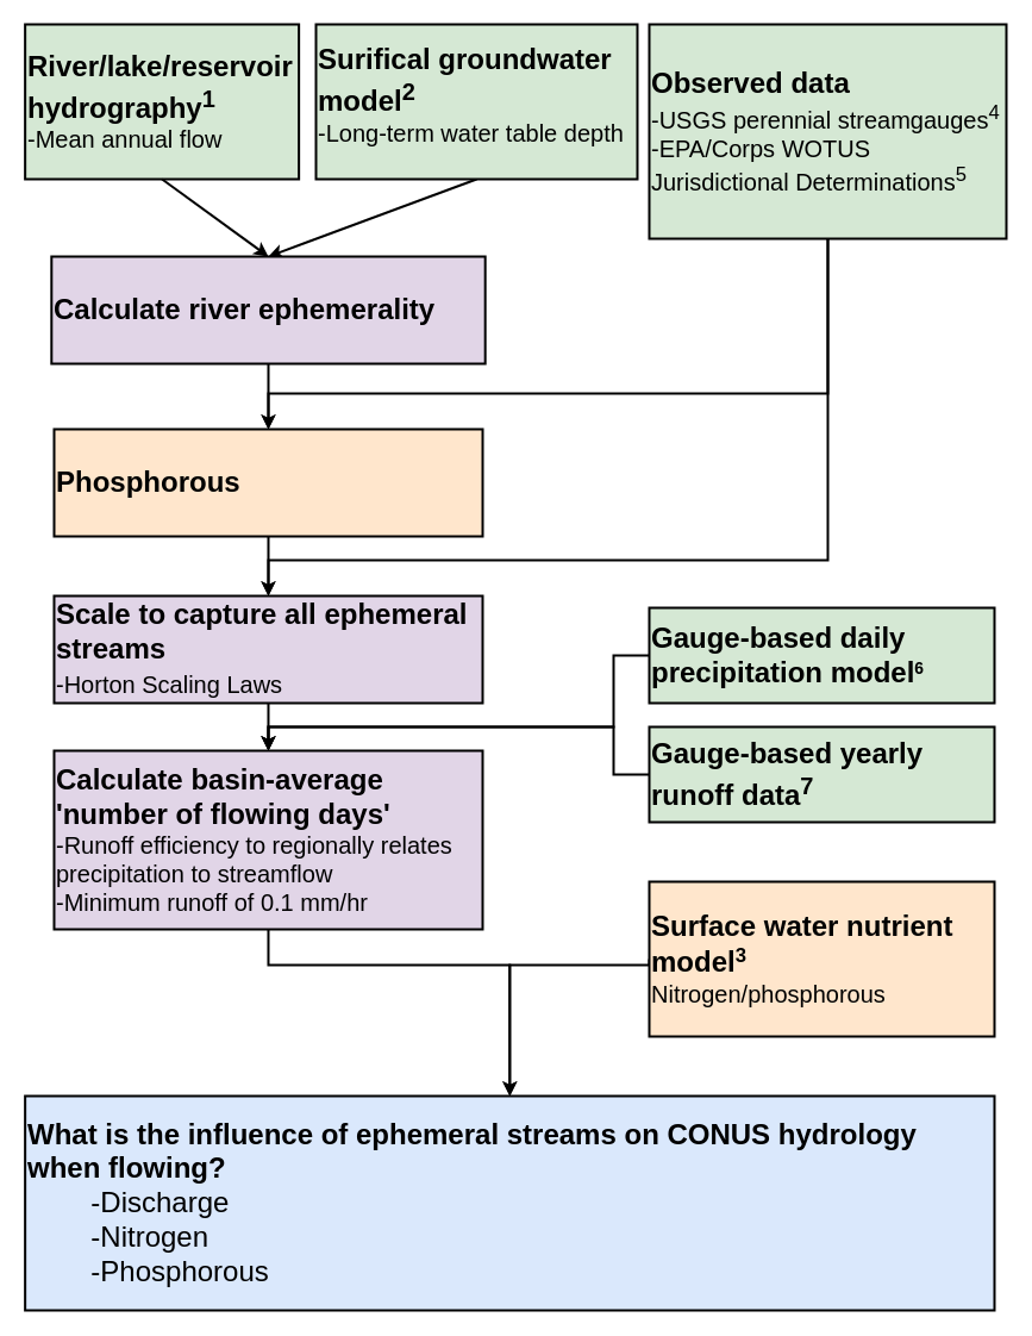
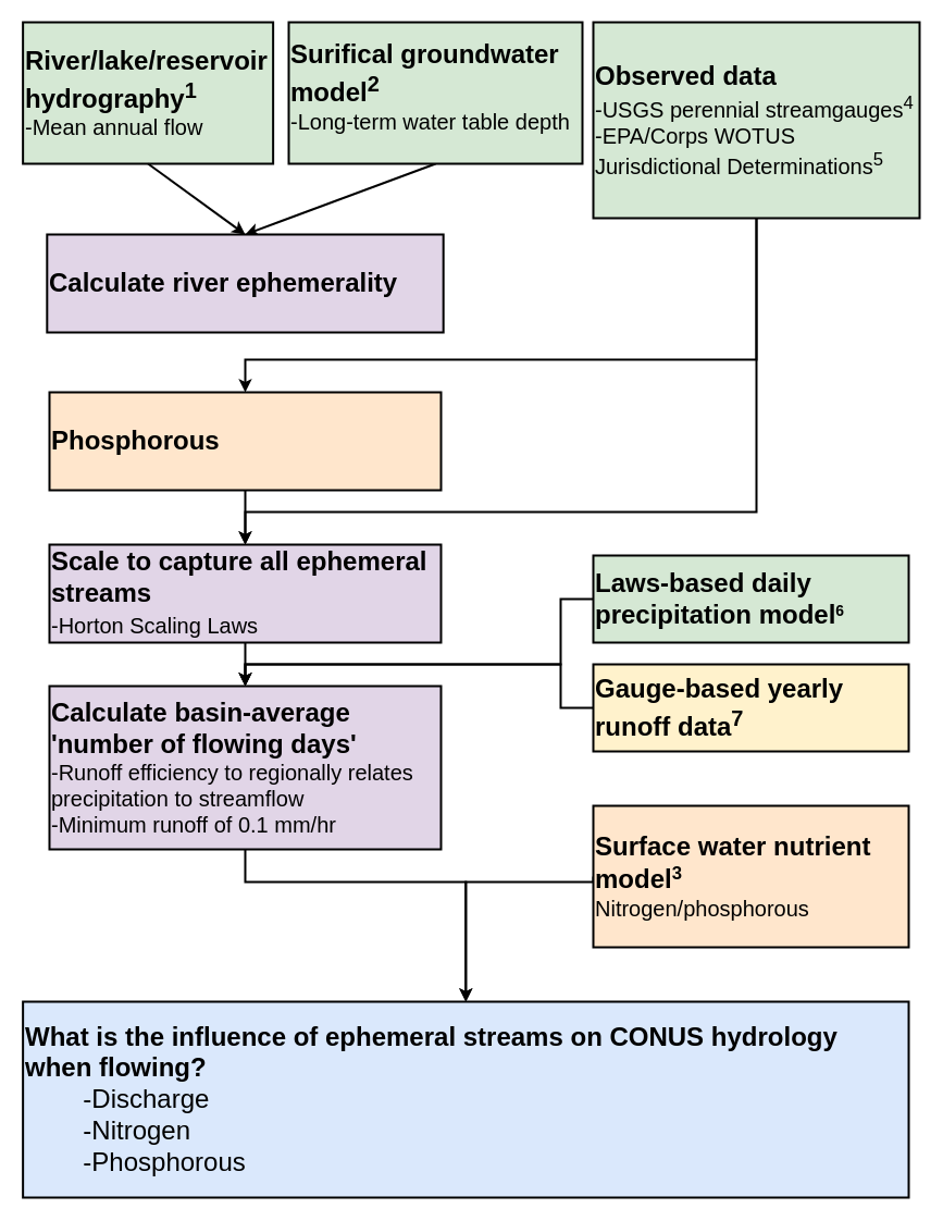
- <mxCell id="10" style="rounded=0;orthogonalLoop=1;jettySize=auto;html=1;exitX=0.5;exitY=1;exitDx=0;exitDy=0;fontSize=24;strokeWidth=2;entryX=0.5;entryY=0;entryDx=0;entryDy=0;" parent="1" source="11" target="15" edge="1"><mxGeometry relative="1" as="geometry"><mxPoint x="235" y="430" as="targetPoint" /></mxGeometry></mxCell>
- <mxCell id="14" value="&lt;font&gt;&lt;b&gt;&lt;span style=&quot;font-size: 24px&quot;&gt;Gauge-based daily precipitation model&lt;/span&gt;&lt;span style=&quot;font-size: 16.667px&quot;&gt;&lt;sup&gt;6&lt;/sup&gt;&lt;/span&gt;&lt;/b&gt;&lt;/font&gt;&lt;font style=&quot;font-size: 20px&quot;&gt;&lt;br&gt;&lt;/font&gt;" style="rounded=0;whiteSpace=wrap;html=1;align=left;fillColor=#d5e8d4;strokeColor=#000000;strokeWidth=2;" vertex="1" parent="1"><mxGeometry x="545" y="510" width="290" height="80" as="geometry" /></mxCell>
+ <mxCell id="14" value="&lt;font&gt;&lt;b&gt;&lt;span style=&quot;font-size: 24px&quot;&gt;Laws-based daily precipitation model&lt;/span&gt;&lt;span style=&quot;font-size: 16.667px&quot;&gt;&lt;sup&gt;6&lt;/sup&gt;&lt;/span&gt;&lt;/b&gt;&lt;/font&gt;&lt;font style=&quot;font-size: 20px&quot;&gt;&lt;br&gt;&lt;/font&gt;" style="rounded=0;whiteSpace=wrap;html=1;align=left;fillColor=#d5e8d4;strokeColor=#000000;strokeWidth=2;" vertex="1" parent="1"><mxGeometry x="545" y="510" width="290" height="80" as="geometry" /></mxCell>
- <mxCell id="24" value="&lt;font&gt;&lt;span style=&quot;font-size: 24px&quot;&gt;&lt;b&gt;Gauge-based yearly runoff data&lt;sup&gt;7&lt;/sup&gt;&lt;/b&gt;&lt;/span&gt;&lt;br&gt;&lt;/font&gt;" style="rounded=0;whiteSpace=wrap;html=1;align=left;fillColor=#d5e8d4;strokeColor=#000000;strokeWidth=2;" vertex="1" parent="1"><mxGeometry x="545" y="610" width="290" height="80" as="geometry" /></mxCell>
+ <mxCell id="24" value="&lt;font&gt;&lt;span style=&quot;font-size: 24px&quot;&gt;&lt;b&gt;Gauge-based yearly runoff data&lt;sup&gt;7&lt;/sup&gt;&lt;/b&gt;&lt;/span&gt;&lt;br&gt;&lt;/font&gt;" style="rounded=0;whiteSpace=wrap;html=1;align=left;fillColor=#fff2cc;strokeColor=#000000;strokeWidth=2;" vertex="1" parent="1"><mxGeometry x="545" y="610" width="290" height="80" as="geometry" /></mxCell>
